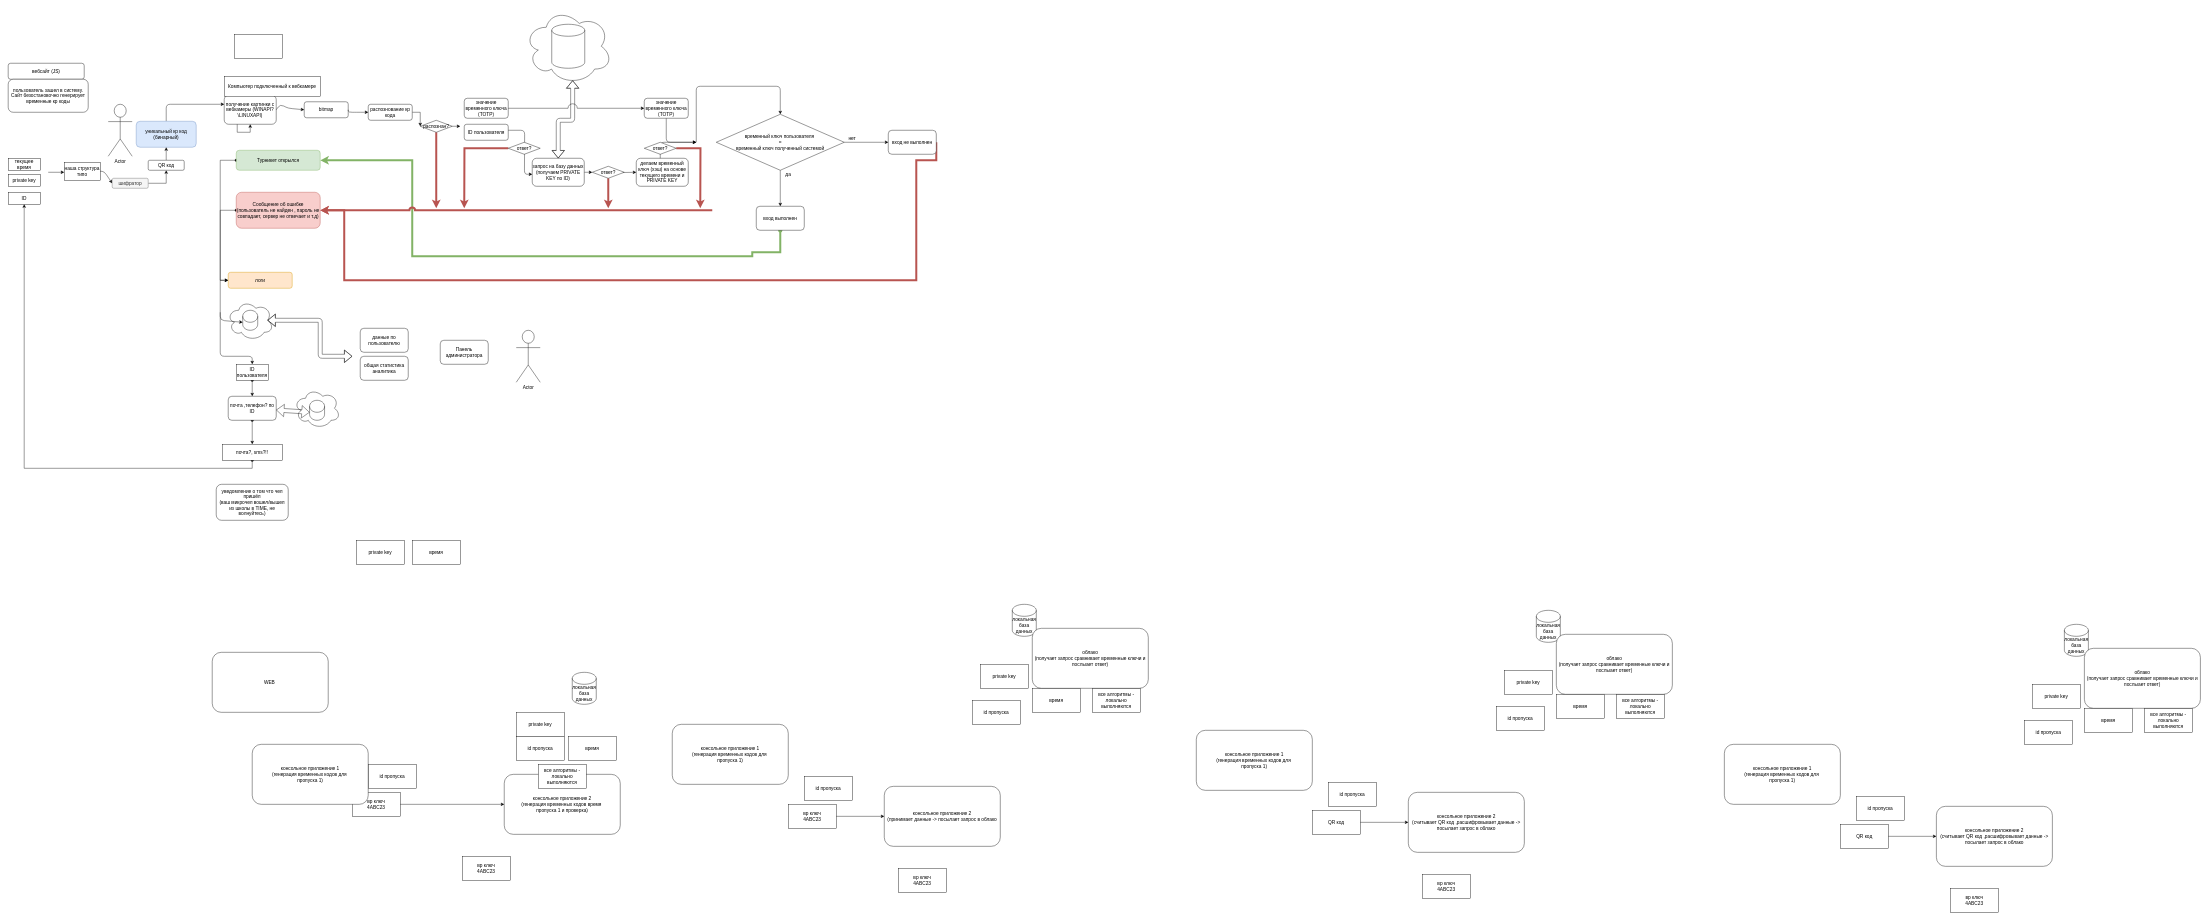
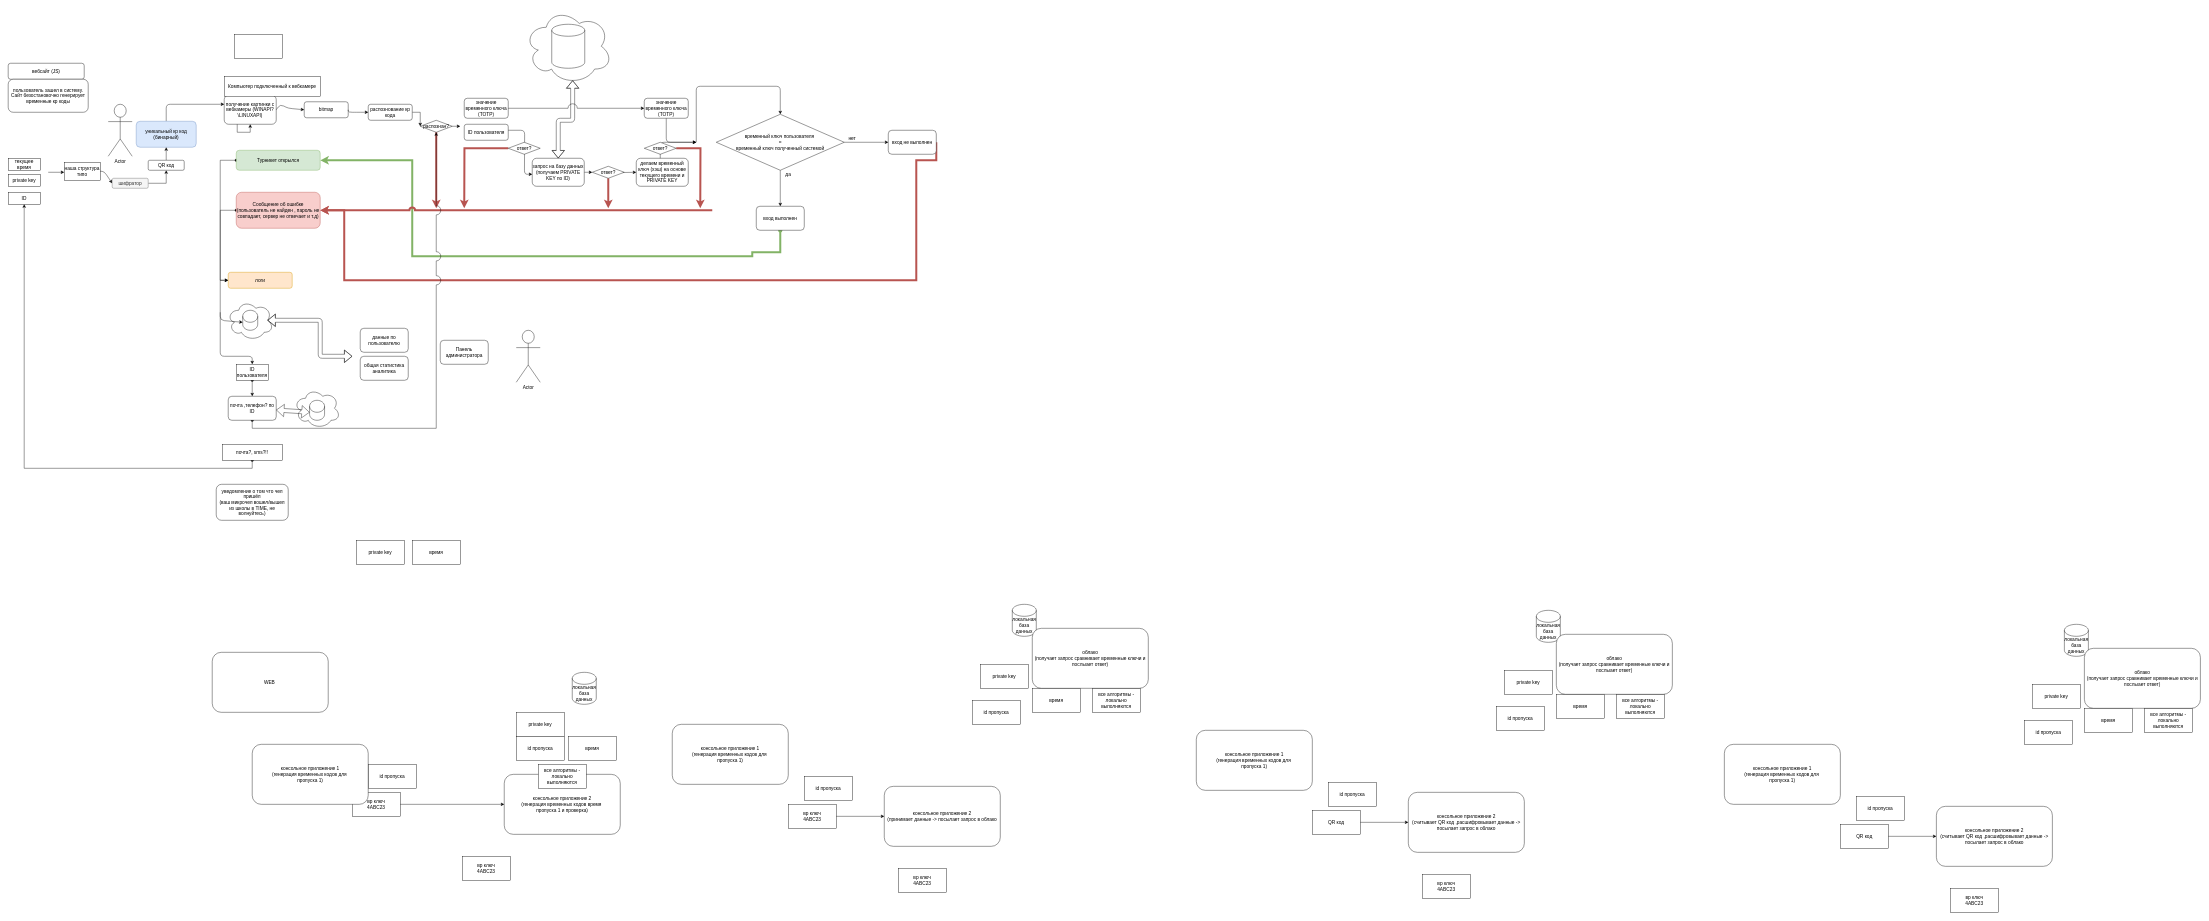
- <mxCell id="76" style="edgeStyle=orthogonalEdgeStyle;rounded=0;jumpStyle=arc;jumpSize=23;orthogonalLoop=1;jettySize=auto;html=1;exitX=0.5;exitY=1;exitDx=0;exitDy=0;entryX=0.5;entryY=0;entryDx=0;entryDy=0;startArrow=oval;startFill=1;strokeWidth=1;" parent="1" source="77" target="82" edge="1"><mxGeometry relative="1" as="geometry" /></mxCell>
+ <mxCell id="76" style="edgeStyle=orthogonalEdgeStyle;rounded=0;jumpStyle=arc;jumpSize=23;orthogonalLoop=1;jettySize=auto;html=1;exitX=0.5;exitY=1;exitDx=0;exitDy=0;startArrow=oval;startFill=1;strokeWidth=1;" parent="1" source="77" target="44" edge="1"><mxGeometry relative="1" as="geometry" /></mxCell>
